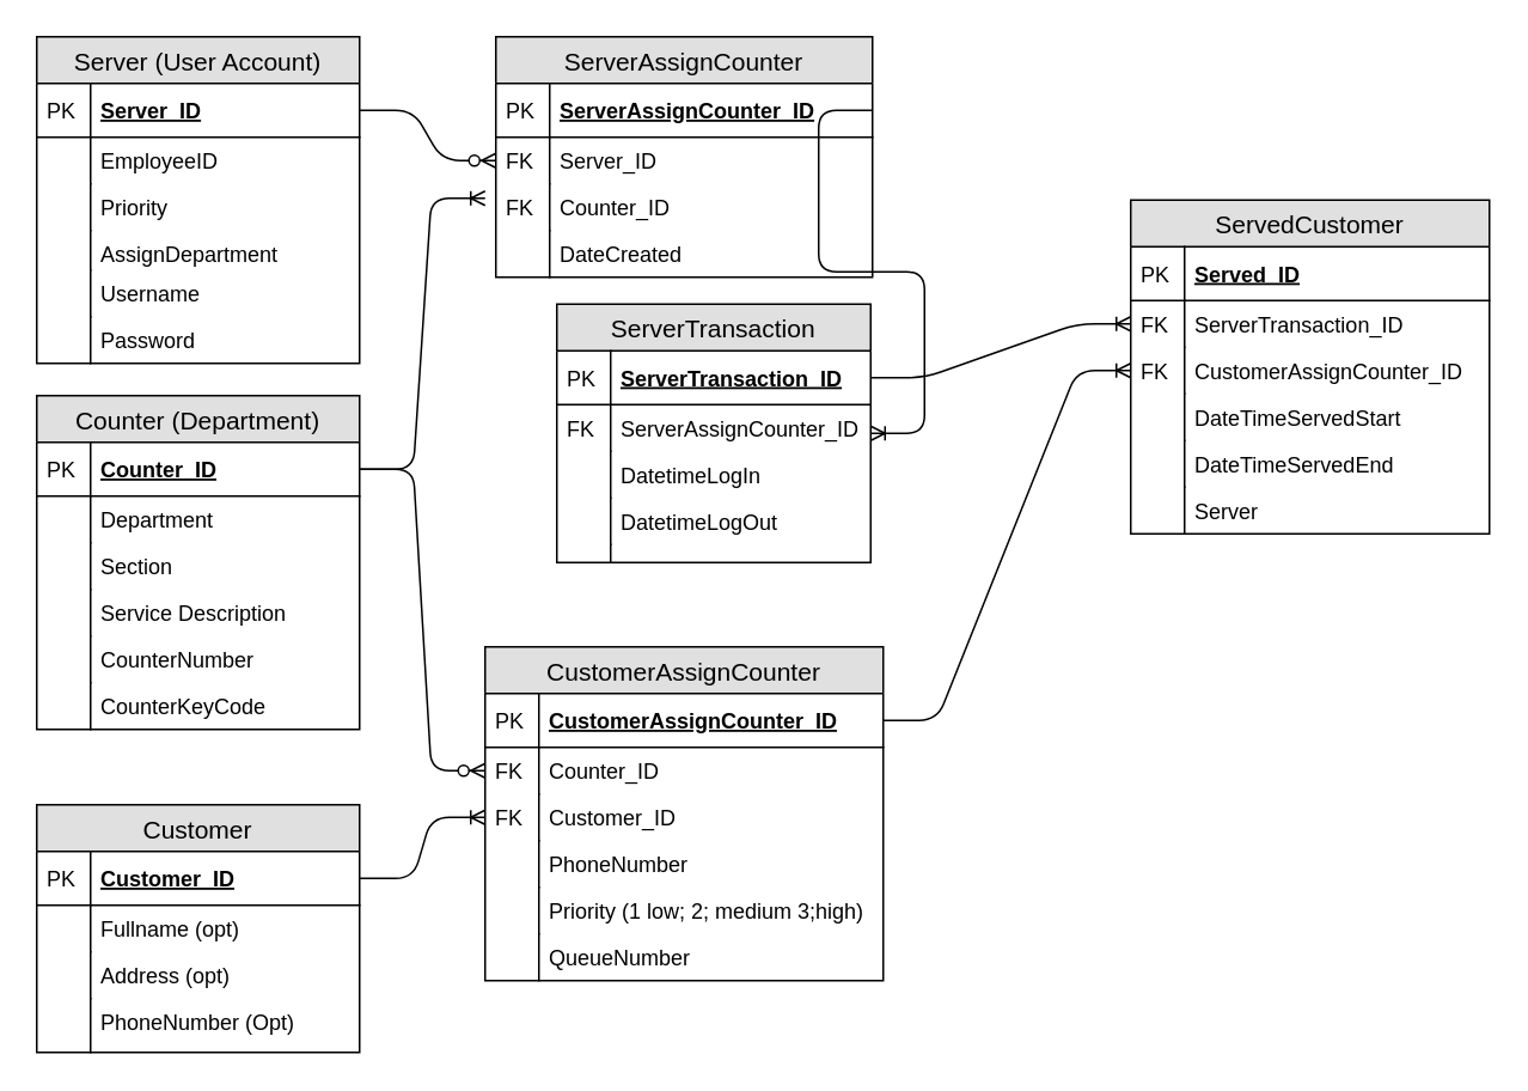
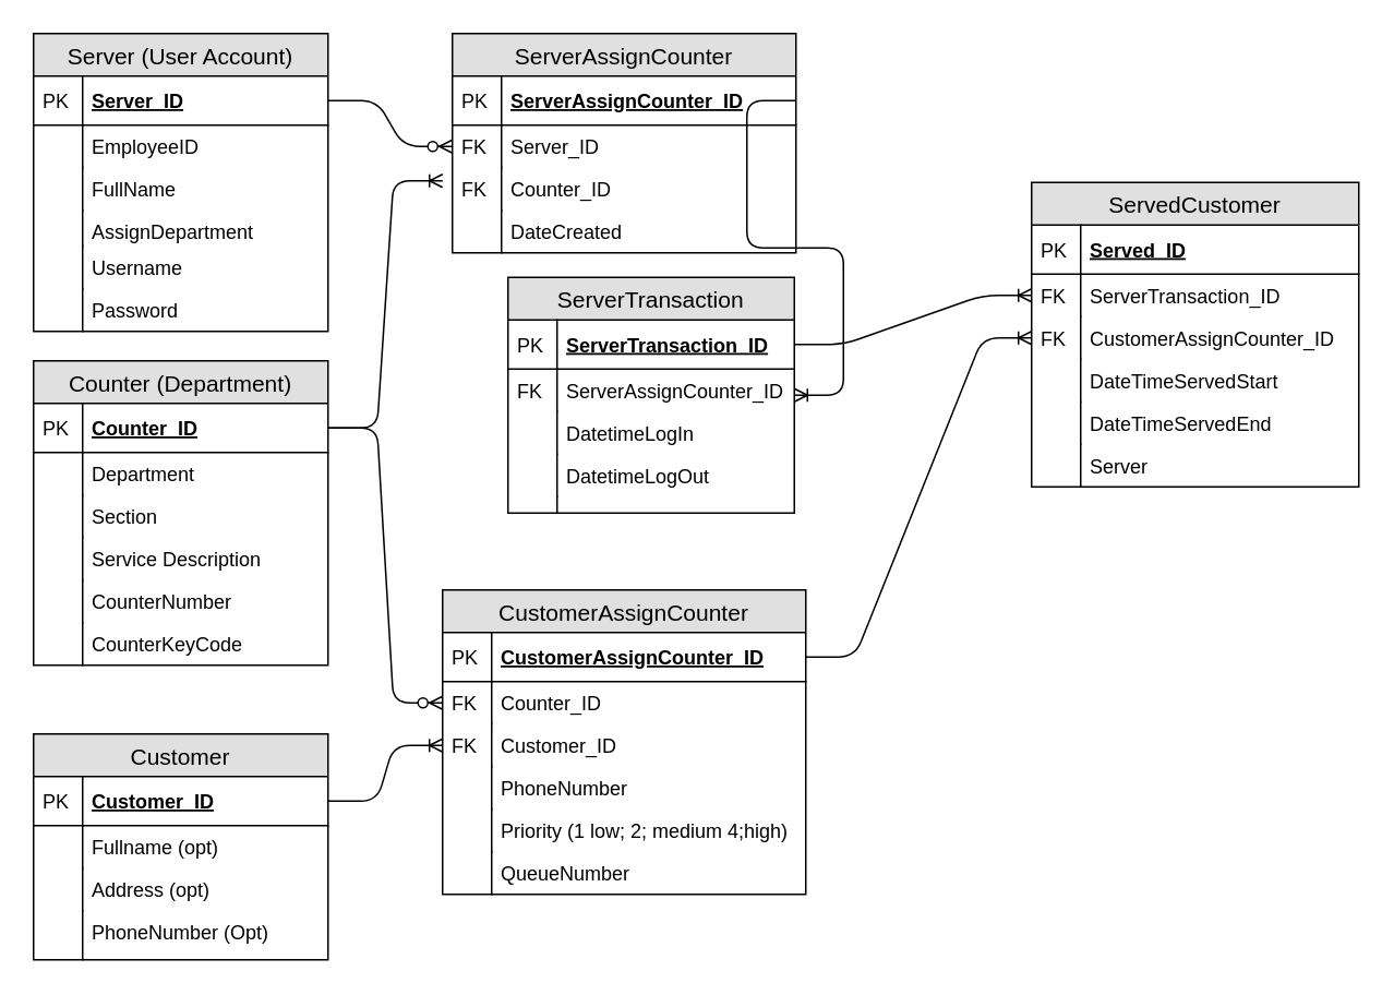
- <mxCell id="7" value="Priority" style="shape=partialRectangle;top=0;left=0;right=0;bottom=0;align=left;verticalAlign=top;fillColor=none;spacingLeft=34;spacingRight=4;overflow=hidden;rotatable=0;points=[[0,0.5],[1,0.5]];portConstraint=eastwest;dropTarget=0;fontSize=12;" parent="2" vertex="1"><mxGeometry y="82" width="180" height="26" as="geometry" /></mxCell>
+ <mxCell id="7" value="FullName" style="shape=partialRectangle;top=0;left=0;right=0;bottom=0;align=left;verticalAlign=top;fillColor=none;spacingLeft=34;spacingRight=4;overflow=hidden;rotatable=0;points=[[0,0.5],[1,0.5]];portConstraint=eastwest;dropTarget=0;fontSize=12;" parent="2" vertex="1"><mxGeometry y="82" width="180" height="26" as="geometry" /></mxCell>
- <mxCell id="57" value="Priority (1 low; 2; medium 3;high)" style="shape=partialRectangle;top=0;left=0;right=0;bottom=0;align=left;verticalAlign=top;fillColor=none;spacingLeft=34;spacingRight=4;overflow=hidden;rotatable=0;points=[[0,0.5],[1,0.5]];portConstraint=eastwest;dropTarget=0;fontSize=12;" parent="48" vertex="1"><mxGeometry y="134" width="222" height="26" as="geometry" /></mxCell>
+ <mxCell id="57" value="Priority (1 low; 2; medium 4;high)" style="shape=partialRectangle;top=0;left=0;right=0;bottom=0;align=left;verticalAlign=top;fillColor=none;spacingLeft=34;spacingRight=4;overflow=hidden;rotatable=0;points=[[0,0.5],[1,0.5]];portConstraint=eastwest;dropTarget=0;fontSize=12;" parent="48" vertex="1"><mxGeometry y="134" width="222" height="26" as="geometry" /></mxCell>
